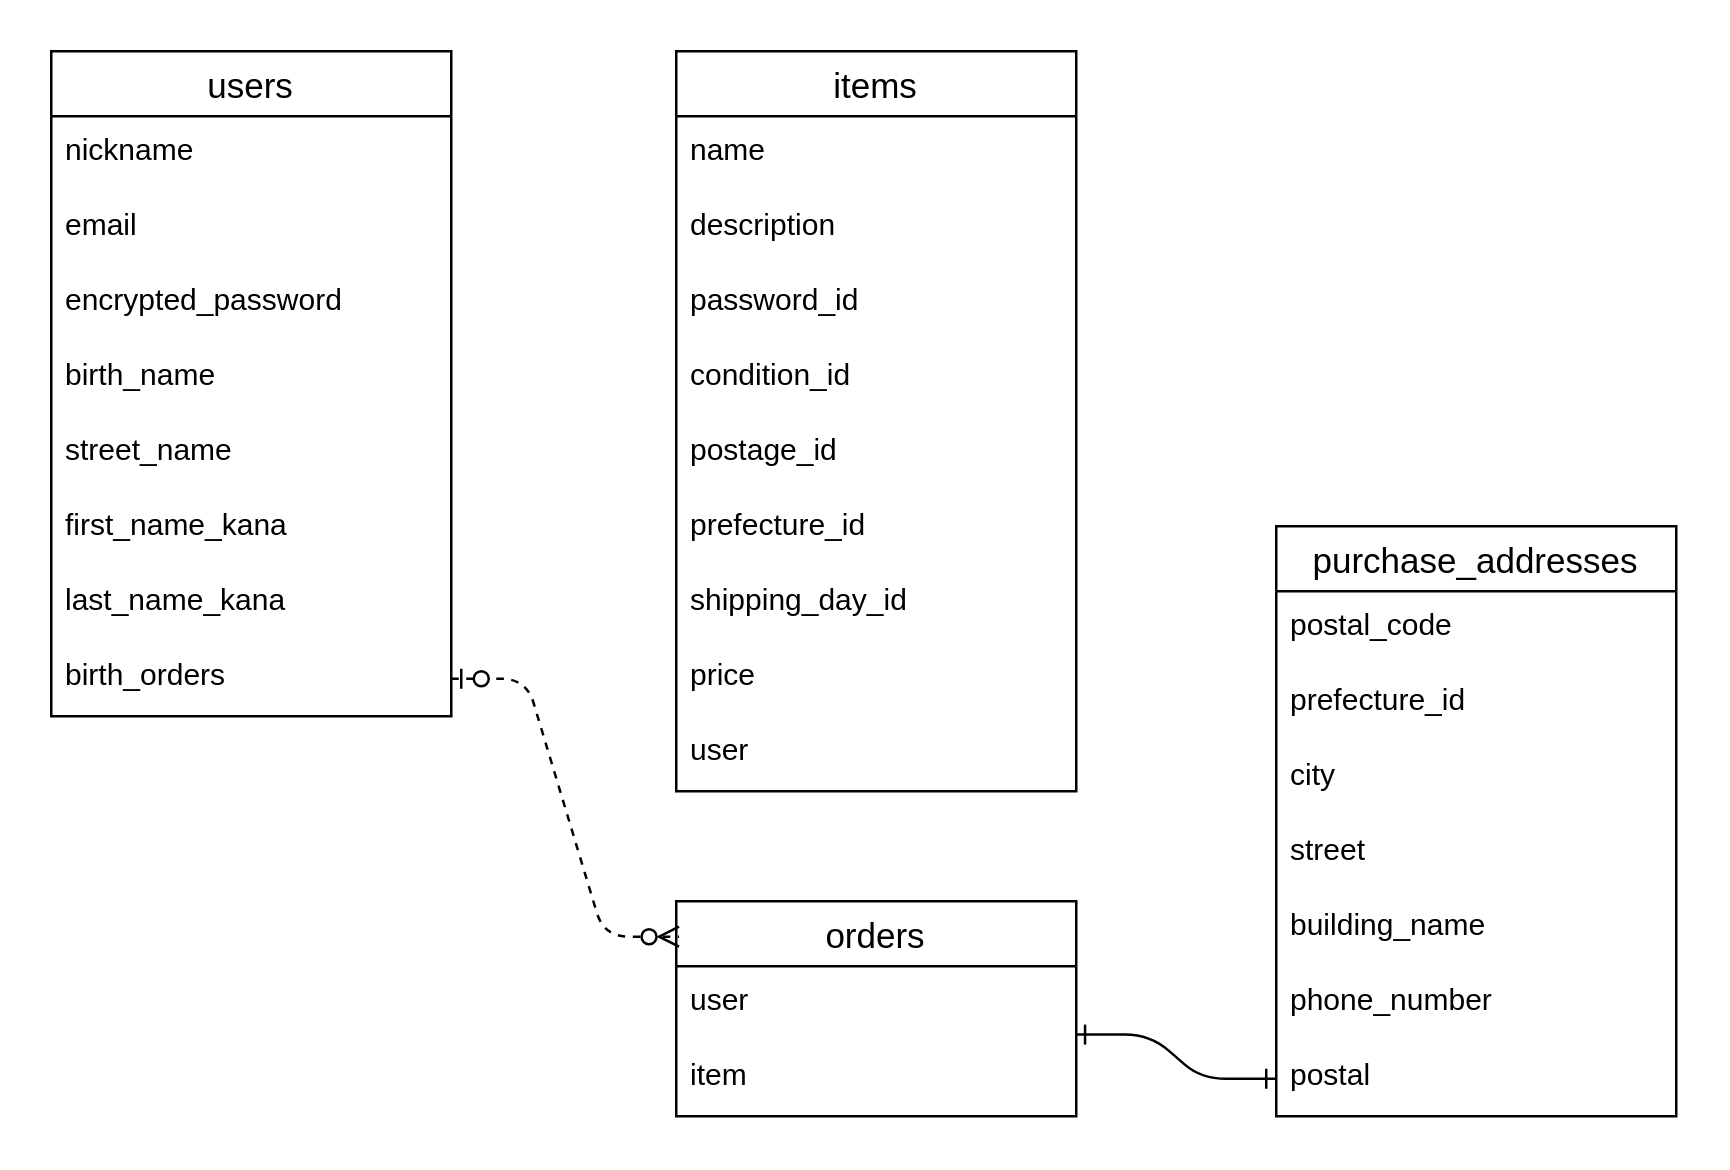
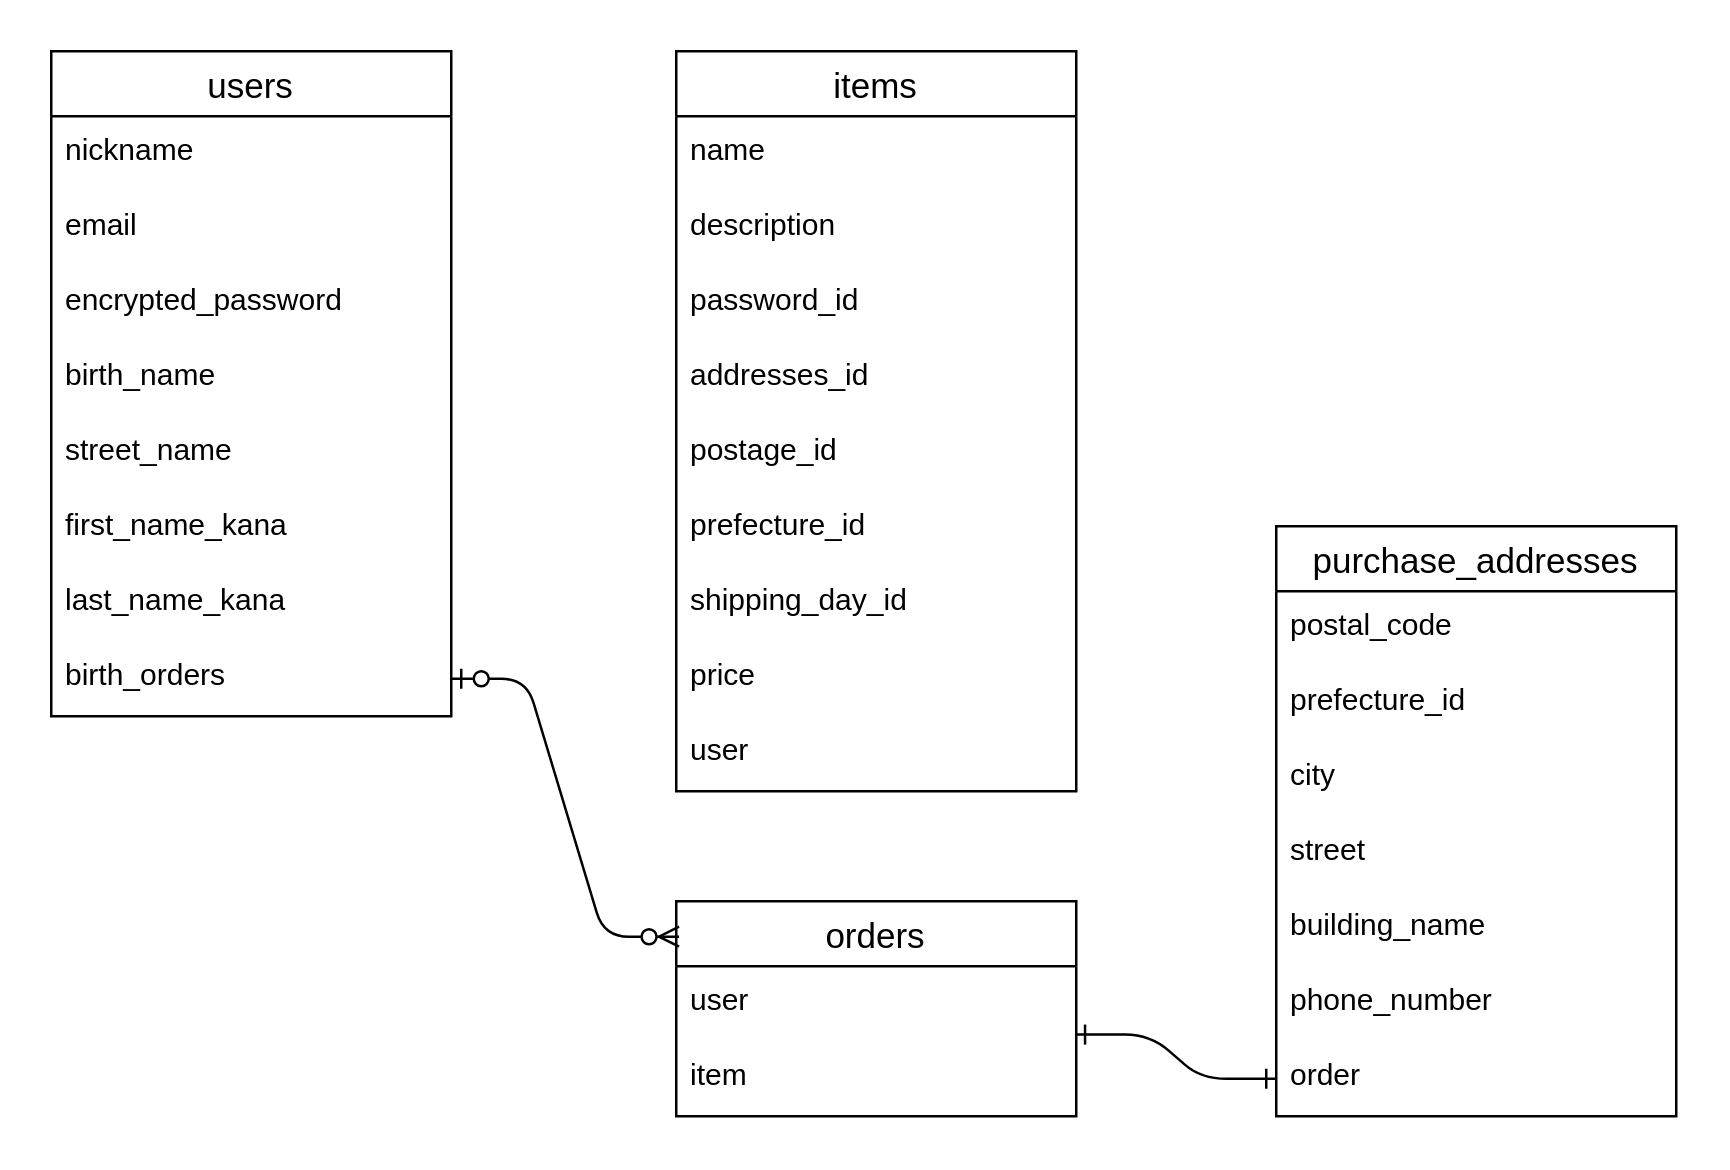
- <mxCell id="15" value="condition_id" style="text;strokeColor=none;fillColor=none;spacingLeft=4;spacingRight=4;overflow=hidden;rotatable=0;points=[[0,0.5],[1,0.5]];portConstraint=eastwest;fontSize=12;" parent="11" vertex="1"><mxGeometry y="116" width="160" height="30" as="geometry" /></mxCell>
+ <mxCell id="15" value="addresses_id" style="text;strokeColor=none;fillColor=none;spacingLeft=4;spacingRight=4;overflow=hidden;rotatable=0;points=[[0,0.5],[1,0.5]];portConstraint=eastwest;fontSize=12;" parent="11" vertex="1"><mxGeometry y="116" width="160" height="30" as="geometry" /></mxCell>
- <mxCell id="24" value="" style="edgeStyle=entityRelationEdgeStyle;fontSize=12;html=1;endArrow=ERzeroToMany;startArrow=ERzeroToOne;strokeWidth=1;exitX=1;exitY=0.5;exitDx=0;exitDy=0;entryX=0.007;entryY=0.165;entryDx=0;entryDy=0;entryPerimeter=0;dashed=1;" parent="1" source="10" target="21" edge="1"><mxGeometry width="100" height="100" relative="1" as="geometry"><mxPoint x="90" y="350" as="sourcePoint" /><mxPoint x="30" y="440" as="targetPoint" /></mxGeometry></mxCell>
+ <mxCell id="24" value="" style="edgeStyle=entityRelationEdgeStyle;fontSize=12;html=1;endArrow=ERzeroToMany;startArrow=ERzeroToOne;strokeWidth=1;exitX=1;exitY=0.5;exitDx=0;exitDy=0;entryX=0.007;entryY=0.165;entryDx=0;entryDy=0;entryPerimeter=0;" parent="1" source="10" target="21" edge="1"><mxGeometry width="100" height="100" relative="1" as="geometry"><mxPoint x="90" y="350" as="sourcePoint" /><mxPoint x="30" y="440" as="targetPoint" /></mxGeometry></mxCell>
- <mxCell id="32" value="postal" style="text;strokeColor=none;fillColor=none;spacingLeft=4;spacingRight=4;overflow=hidden;rotatable=0;points=[[0,0.5],[1,0.5]];portConstraint=eastwest;fontSize=12;" parent="25" vertex="1"><mxGeometry y="206" width="160" height="30" as="geometry" /></mxCell>
+ <mxCell id="32" value="order" style="text;strokeColor=none;fillColor=none;spacingLeft=4;spacingRight=4;overflow=hidden;rotatable=0;points=[[0,0.5],[1,0.5]];portConstraint=eastwest;fontSize=12;" parent="25" vertex="1"><mxGeometry y="206" width="160" height="30" as="geometry" /></mxCell>
